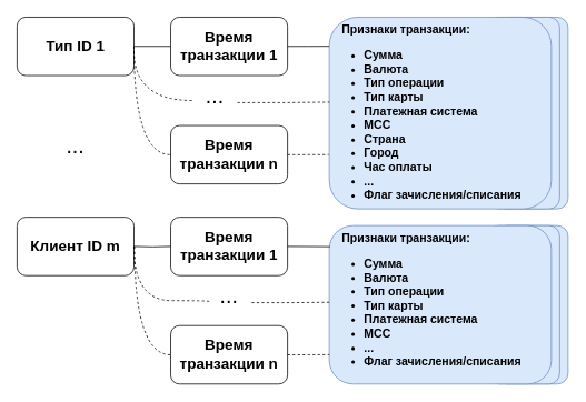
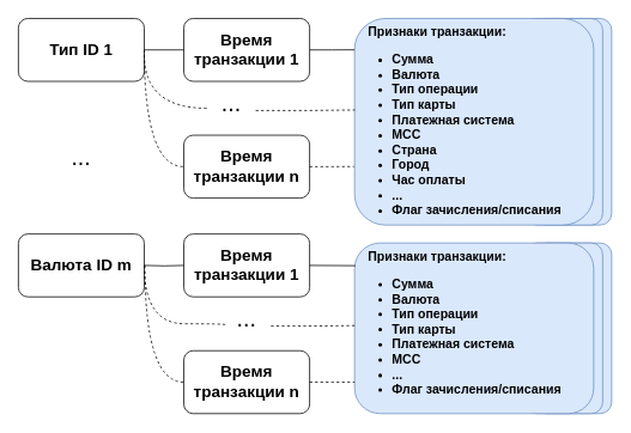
- <mxCell id="12" value="&lt;div style=&quot;&quot;&gt;&lt;span style=&quot;background-color: initial;&quot;&gt;Клиент ID m&lt;/span&gt;&lt;/div&gt;" style="text;strokeColor=default;fillColor=none;html=1;whiteSpace=wrap;verticalAlign=middle;overflow=hidden;fontSize=18;fontStyle=1;rounded=1;align=center;" vertex="1" parent="1"><mxGeometry x="20" y="260" width="140" height="70" as="geometry" /></mxCell>
+ <mxCell id="12" value="&lt;div style=&quot;&quot;&gt;&lt;span style=&quot;background-color: initial;&quot;&gt;Валюта ID m&lt;/span&gt;&lt;/div&gt;" style="text;strokeColor=default;fillColor=none;html=1;whiteSpace=wrap;verticalAlign=middle;overflow=hidden;fontSize=18;fontStyle=1;rounded=1;align=center;" vertex="1" parent="1"><mxGeometry x="20" y="260" width="140" height="70" as="geometry" /></mxCell>
